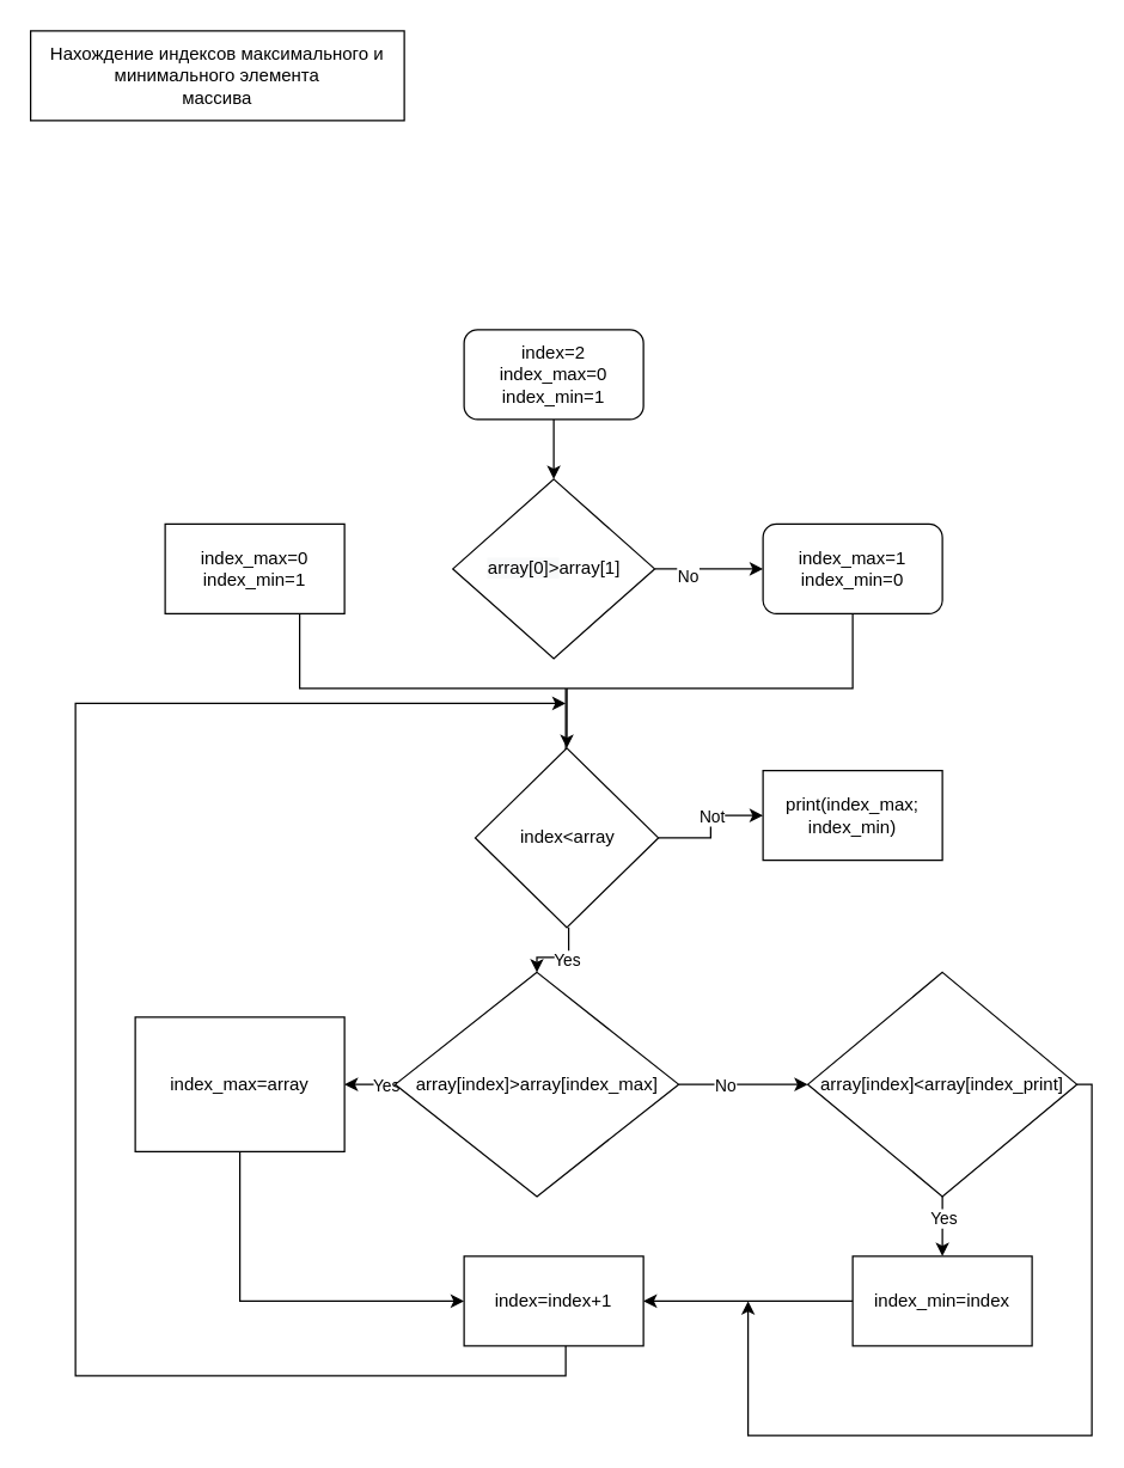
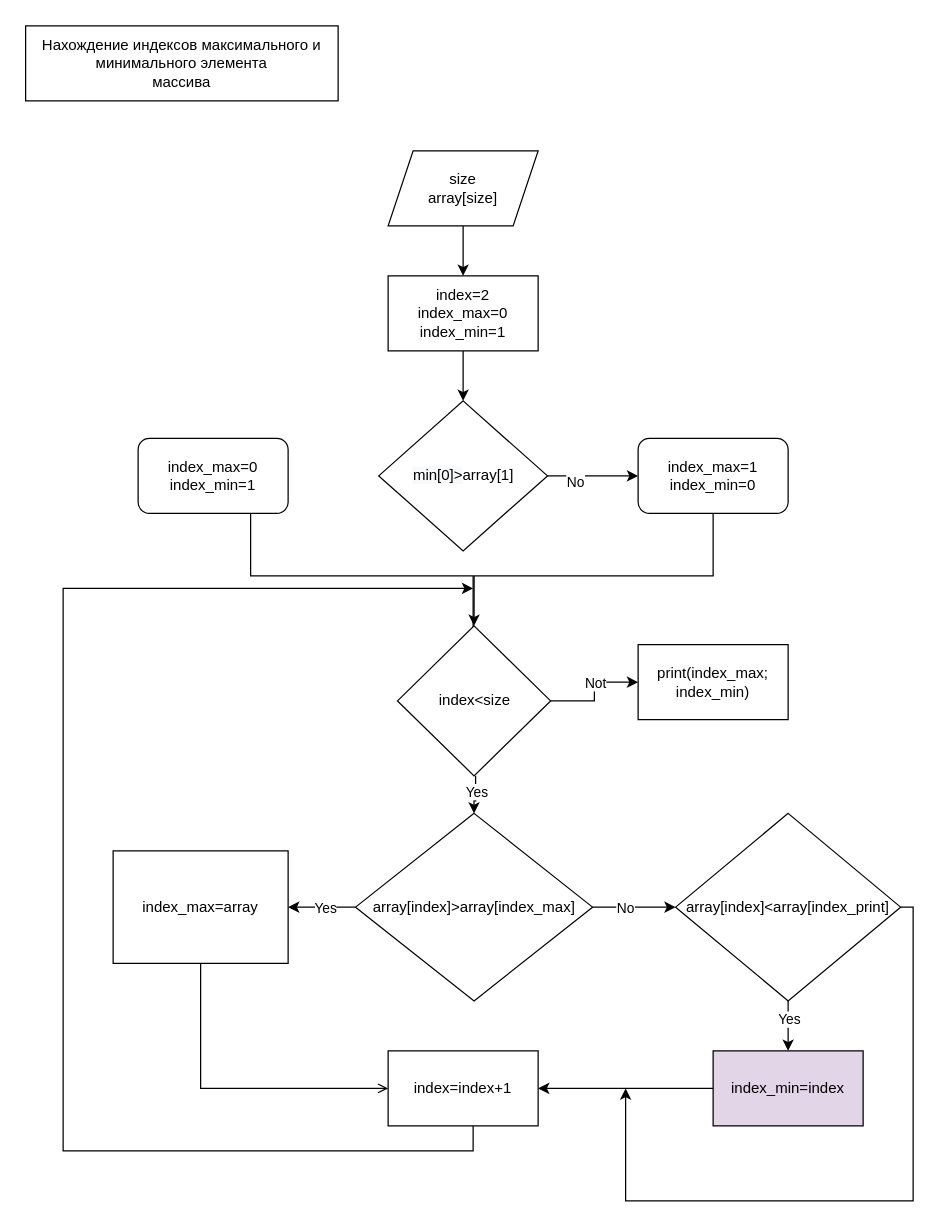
+ <mxCell id="4" value="size&lt;br&gt;array[size]" style="shape=parallelogram;perimeter=parallelogramPerimeter;whiteSpace=wrap;html=1;fixedSize=1;" parent="1" vertex="1"><mxGeometry x="310" y="120" width="120" height="60" as="geometry" /></mxCell>
+ <mxCell id="3" value="" style="edgeStyle=orthogonalEdgeStyle;rounded=0;orthogonalLoop=1;jettySize=auto;html=1;" parent="1" source="4" target="6" edge="1"><mxGeometry relative="1" as="geometry" /></mxCell>
- <mxCell id="6" value="index=2&lt;br&gt;index_max=0&lt;br&gt;index_min=1" style="whiteSpace=wrap;html=1;rounded=1;" parent="1" vertex="1"><mxGeometry x="310" y="220" width="120" height="60" as="geometry" /></mxCell>
+ <mxCell id="6" value="index=2&lt;br&gt;index_max=0&lt;br&gt;index_min=1" style="whiteSpace=wrap;html=1;" parent="1" vertex="1"><mxGeometry x="310" y="220" width="120" height="60" as="geometry" /></mxCell>
- <mxCell id="11" value="index_max=0&lt;br&gt;index_min=1" style="whiteSpace=wrap;html=1;" parent="1" vertex="1"><mxGeometry x="110" y="350" width="120" height="60" as="geometry" /></mxCell>
+ <mxCell id="11" value="index_max=0&lt;br&gt;index_min=1" style="whiteSpace=wrap;html=1;rounded=1;" parent="1" vertex="1"><mxGeometry x="110" y="350" width="120" height="60" as="geometry" /></mxCell>
- <mxCell id="9" value="&lt;span style=&quot;color: rgb(0, 0, 0); font-family: Helvetica; font-size: 12px; font-style: normal; font-variant-ligatures: normal; font-variant-caps: normal; font-weight: 400; letter-spacing: normal; orphans: 2; text-align: center; text-indent: 0px; text-transform: none; widows: 2; word-spacing: 0px; -webkit-text-stroke-width: 0px; background-color: rgb(248, 249, 250); text-decoration-thickness: initial; text-decoration-style: initial; text-decoration-color: initial; float: none; display: inline !important;&quot;&gt;array[0]&amp;gt;&lt;/span&gt;array[1]" style="rhombus;whiteSpace=wrap;html=1;" parent="1" vertex="1"><mxGeometry x="302.5" y="320" width="135" height="120" as="geometry" /></mxCell>
+ <mxCell id="9" value="&lt;span style=&quot;color: rgb(0, 0, 0); font-family: Helvetica; font-size: 12px; font-style: normal; font-variant-ligatures: normal; font-variant-caps: normal; font-weight: 400; letter-spacing: normal; orphans: 2; text-align: center; text-indent: 0px; text-transform: none; widows: 2; word-spacing: 0px; -webkit-text-stroke-width: 0px; background-color: rgb(248, 249, 250); text-decoration-thickness: initial; text-decoration-style: initial; text-decoration-color: initial; float: none; display: inline !important;&quot;&gt;min[0]&amp;gt;&lt;/span&gt;array[1]" style="rhombus;whiteSpace=wrap;html=1;" parent="1" vertex="1"><mxGeometry x="302.5" y="320" width="135" height="120" as="geometry" /></mxCell>
- <mxCell id="18" value="index&amp;lt;array" style="rhombus;whiteSpace=wrap;html=1;" parent="1" vertex="1"><mxGeometry x="317.5" y="500" width="122.5" height="120" as="geometry" /></mxCell>
+ <mxCell id="18" value="index&amp;lt;size" style="rhombus;whiteSpace=wrap;html=1;" parent="1" vertex="1"><mxGeometry x="317.5" y="500" width="122.5" height="120" as="geometry" /></mxCell>
- <mxCell id="24" value="array[index]&amp;gt;array[index_max]" style="rhombus;whiteSpace=wrap;html=1;" parent="1" vertex="1"><mxGeometry x="263.94" y="650" width="189.61" height="150" as="geometry" /></mxCell>
+ <mxCell id="24" value="array[index]&amp;gt;array[index_max]" style="rhombus;whiteSpace=wrap;html=1;" parent="1" vertex="1"><mxGeometry x="283.94" y="650" width="189.61" height="150" as="geometry" /></mxCell>
- <mxCell id="25" style="edgeStyle=orthogonalEdgeStyle;rounded=0;orthogonalLoop=1;jettySize=auto;html=1;exitX=0.5;exitY=1;exitDx=0;exitDy=0;entryX=0;entryY=0.5;entryDx=0;entryDy=0;" parent="1" source="26" target="34" edge="1"><mxGeometry relative="1" as="geometry"><mxPoint x="320" y="1020" as="targetPoint" /></mxGeometry></mxCell>
+ <mxCell id="25" style="edgeStyle=orthogonalEdgeStyle;rounded=0;orthogonalLoop=1;jettySize=auto;html=1;exitX=0.5;exitY=1;exitDx=0;exitDy=0;entryX=0;entryY=0.5;entryDx=0;entryDy=0;endArrow=open;" parent="1" source="26" target="34" edge="1"><mxGeometry relative="1" as="geometry"><mxPoint x="320" y="1020" as="targetPoint" /></mxGeometry></mxCell>
- <mxCell id="32" value="index_min=index" style="whiteSpace=wrap;html=1;" parent="1" vertex="1"><mxGeometry x="570" y="840" width="120" height="60" as="geometry" /></mxCell>
+ <mxCell id="32" value="index_min=index" style="whiteSpace=wrap;html=1;fillColor=#e1d5e7;" parent="1" vertex="1"><mxGeometry x="570" y="840" width="120" height="60" as="geometry" /></mxCell>
